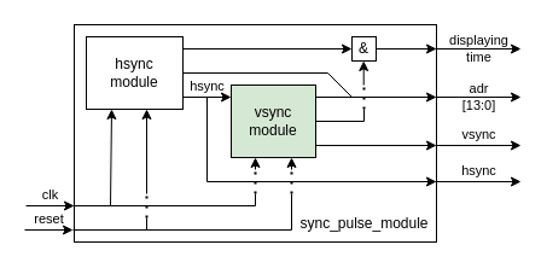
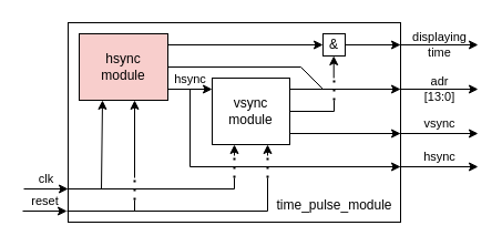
- <mxCell id="2" value="&lt;div&gt;hsync&lt;/div&gt;&lt;div&gt;module&lt;br&gt;&lt;/div&gt;" style="rounded=0;whiteSpace=wrap;html=1;" vertex="1" parent="1"><mxGeometry x="71" y="30" width="80" height="60" as="geometry" /></mxCell>
+ <mxCell id="2" value="&lt;div&gt;hsync&lt;/div&gt;&lt;div&gt;module&lt;br&gt;&lt;/div&gt;" style="rounded=0;whiteSpace=wrap;html=1;fillColor=#f8cecc;" vertex="1" parent="1"><mxGeometry x="71" y="30" width="80" height="60" as="geometry" /></mxCell>
- <mxCell id="3" value="&lt;div&gt;vsync&lt;/div&gt;&lt;div&gt;module&lt;/div&gt;" style="rounded=0;whiteSpace=wrap;html=1;fillColor=#d5e8d4;" vertex="1" parent="1"><mxGeometry x="191" y="70" width="70" height="60" as="geometry" /></mxCell>
+ <mxCell id="3" value="&lt;div&gt;vsync&lt;/div&gt;&lt;div&gt;module&lt;/div&gt;" style="rounded=0;whiteSpace=wrap;html=1;" vertex="1" parent="1"><mxGeometry x="191" y="70" width="70" height="60" as="geometry" /></mxCell>
- <mxCell id="31" value="sync_pulse_module" style="text;html=1;strokeColor=none;fillColor=none;align=center;verticalAlign=middle;whiteSpace=wrap;rounded=0;" vertex="1" parent="1"><mxGeometry x="250.5" y="180" width="101" height="10" as="geometry" /></mxCell>
+ <mxCell id="31" value="time_pulse_module" style="text;html=1;strokeColor=none;fillColor=none;align=center;verticalAlign=middle;whiteSpace=wrap;rounded=0;" vertex="1" parent="1"><mxGeometry x="250.5" y="180" width="101" height="10" as="geometry" /></mxCell>
